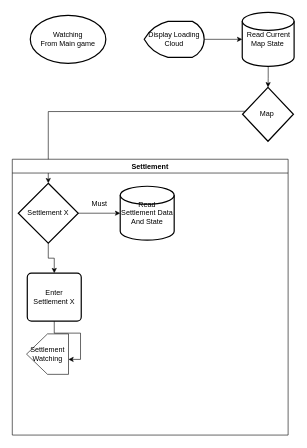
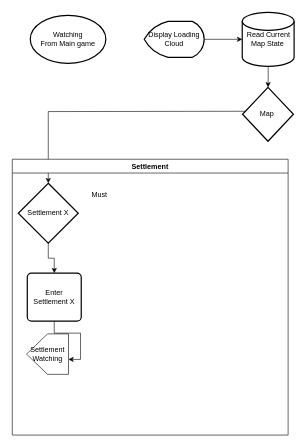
- <mxCell id="15" value="Must" style="text;html=1;align=center;verticalAlign=middle;resizable=0;points=[];autosize=1;strokeColor=none;fillColor=none;" vertex="1" parent="9"><mxGeometry x="120" y="60" width="50" height="30" as="geometry" /></mxCell>
+ <mxCell id="15" value="Must" style="text;html=1;align=center;verticalAlign=middle;resizable=0;points=[];autosize=1;strokeColor=none;fillColor=none;" vertex="1" parent="9"><mxGeometry x="120" y="45" width="50" height="30" as="geometry" /></mxCell>
- <mxCell id="11" style="edgeStyle=orthogonalEdgeStyle;rounded=0;orthogonalLoop=1;jettySize=auto;html=1;entryX=0;entryY=0.5;entryDx=0;entryDy=0;entryPerimeter=0;exitX=1;exitY=0.5;exitDx=0;exitDy=0;exitPerimeter=0;" edge="1" parent="9" source="13" target="10"><mxGeometry relative="1" as="geometry"><mxPoint x="107.5" y="90" as="sourcePoint" /></mxGeometry></mxCell>
- <mxCell id="10" value="Read Settlement Data And State" style="strokeWidth=2;html=1;shape=mxgraph.flowchart.database;whiteSpace=wrap;" vertex="1" parent="9"><mxGeometry x="180" y="45" width="90" height="90" as="geometry" /></mxCell>
